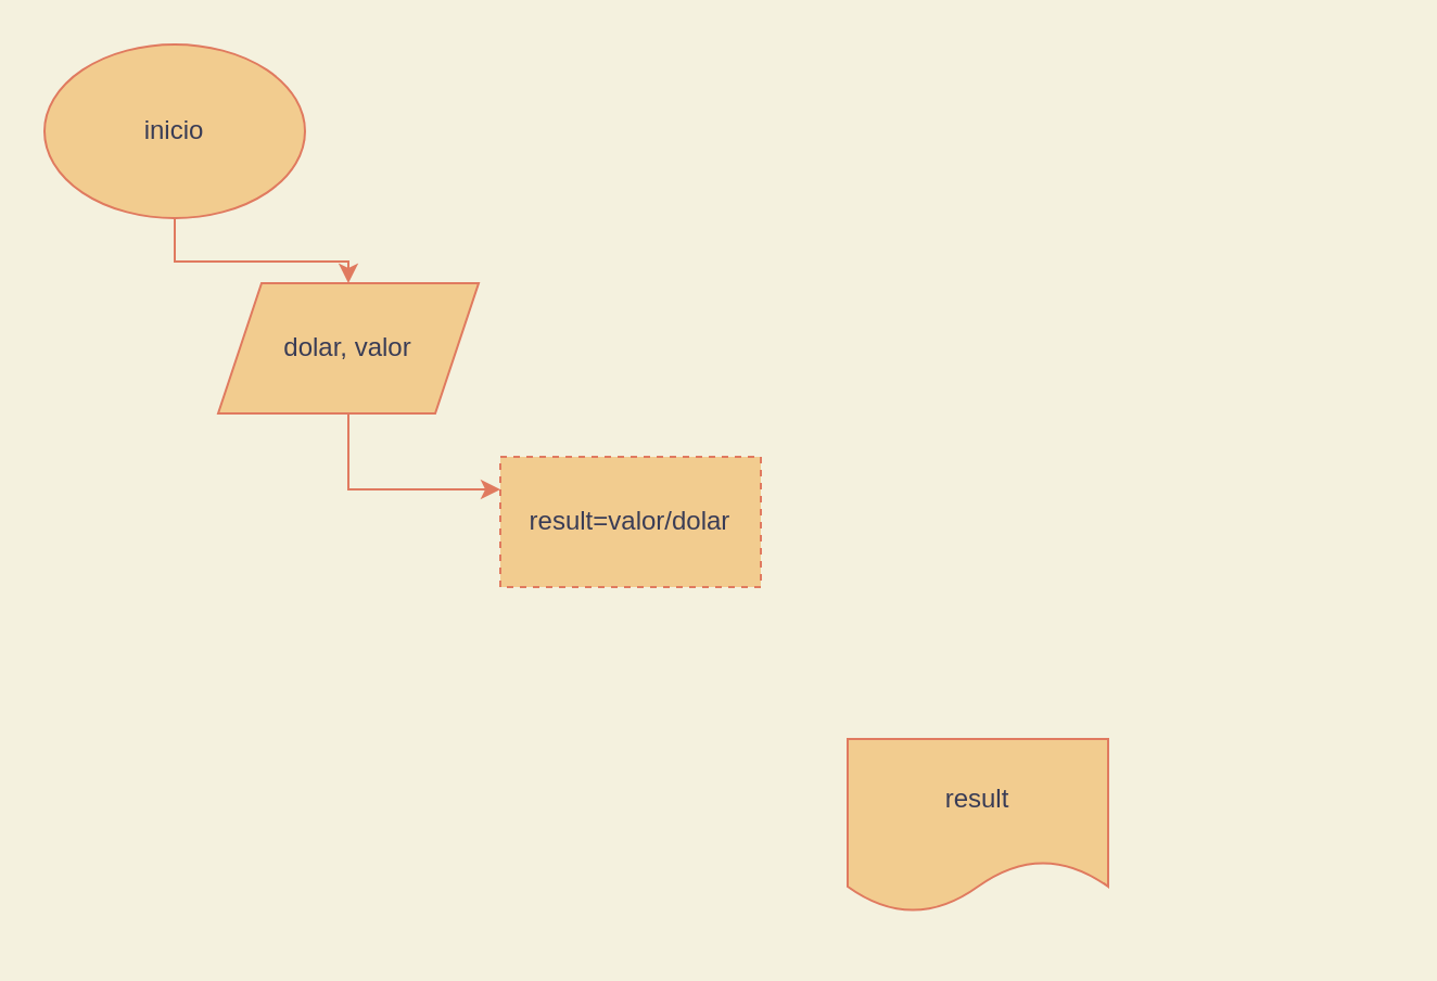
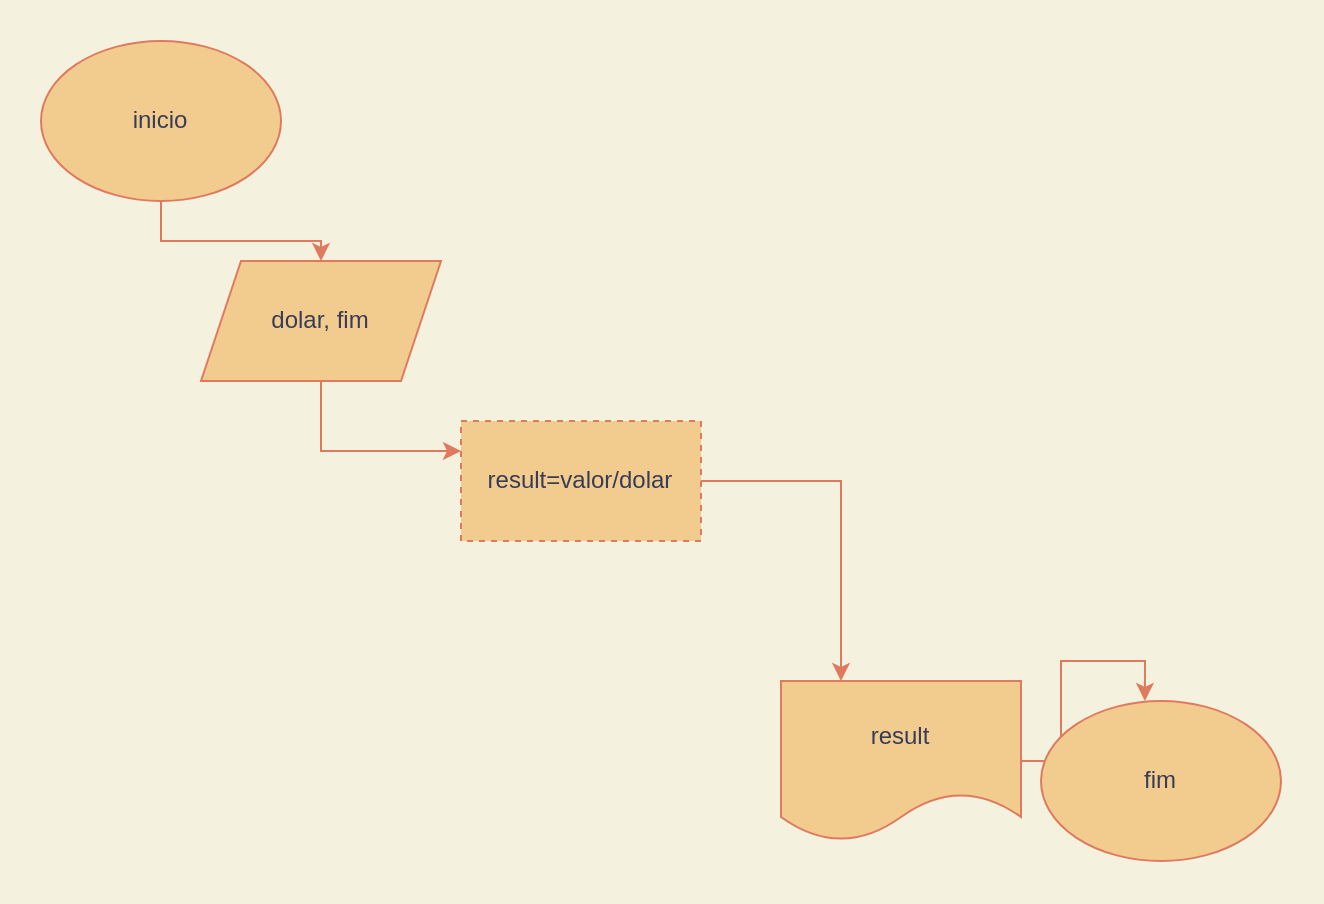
- <mxCell id="5" value="dolar, valor" style="shape=parallelogram;perimeter=parallelogramPerimeter;whiteSpace=wrap;html=1;fixedSize=1;fillColor=#F2CC8F;strokeColor=#E07A5F;fontColor=#393C56;" vertex="1" parent="1"><mxGeometry x="100" y="130" width="120" height="60" as="geometry" /></mxCell>
+ <mxCell id="5" value="dolar, fim" style="shape=parallelogram;perimeter=parallelogramPerimeter;whiteSpace=wrap;html=1;fixedSize=1;fillColor=#F2CC8F;strokeColor=#E07A5F;fontColor=#393C56;" vertex="1" parent="1"><mxGeometry x="100" y="130" width="120" height="60" as="geometry" /></mxCell>
+ <mxCell id="6" style="edgeStyle=orthogonalEdgeStyle;rounded=0;orthogonalLoop=1;jettySize=auto;html=1;exitX=1;exitY=0.5;exitDx=0;exitDy=0;entryX=0.25;entryY=0;entryDx=0;entryDy=0;strokeColor=#E07A5F;fontColor=#393C56;labelBackgroundColor=#F4F1DE;" edge="1" parent="1" source="7" target="9"><mxGeometry relative="1" as="geometry" /></mxCell>
+ <mxCell id="8" style="edgeStyle=orthogonalEdgeStyle;rounded=0;orthogonalLoop=1;jettySize=auto;html=1;exitX=1;exitY=0.5;exitDx=0;exitDy=0;entryX=0.433;entryY=0;entryDx=0;entryDy=0;entryPerimeter=0;strokeColor=#E07A5F;fontColor=#393C56;labelBackgroundColor=#F4F1DE;" edge="1" parent="1" source="9" target="10"><mxGeometry relative="1" as="geometry" /></mxCell>
+ <mxCell id="10" value="fim" style="ellipse;whiteSpace=wrap;html=1;fillColor=#F2CC8F;strokeColor=#E07A5F;fontColor=#393C56;" vertex="1" parent="1"><mxGeometry x="520" y="350" width="120" height="80" as="geometry" /></mxCell>
